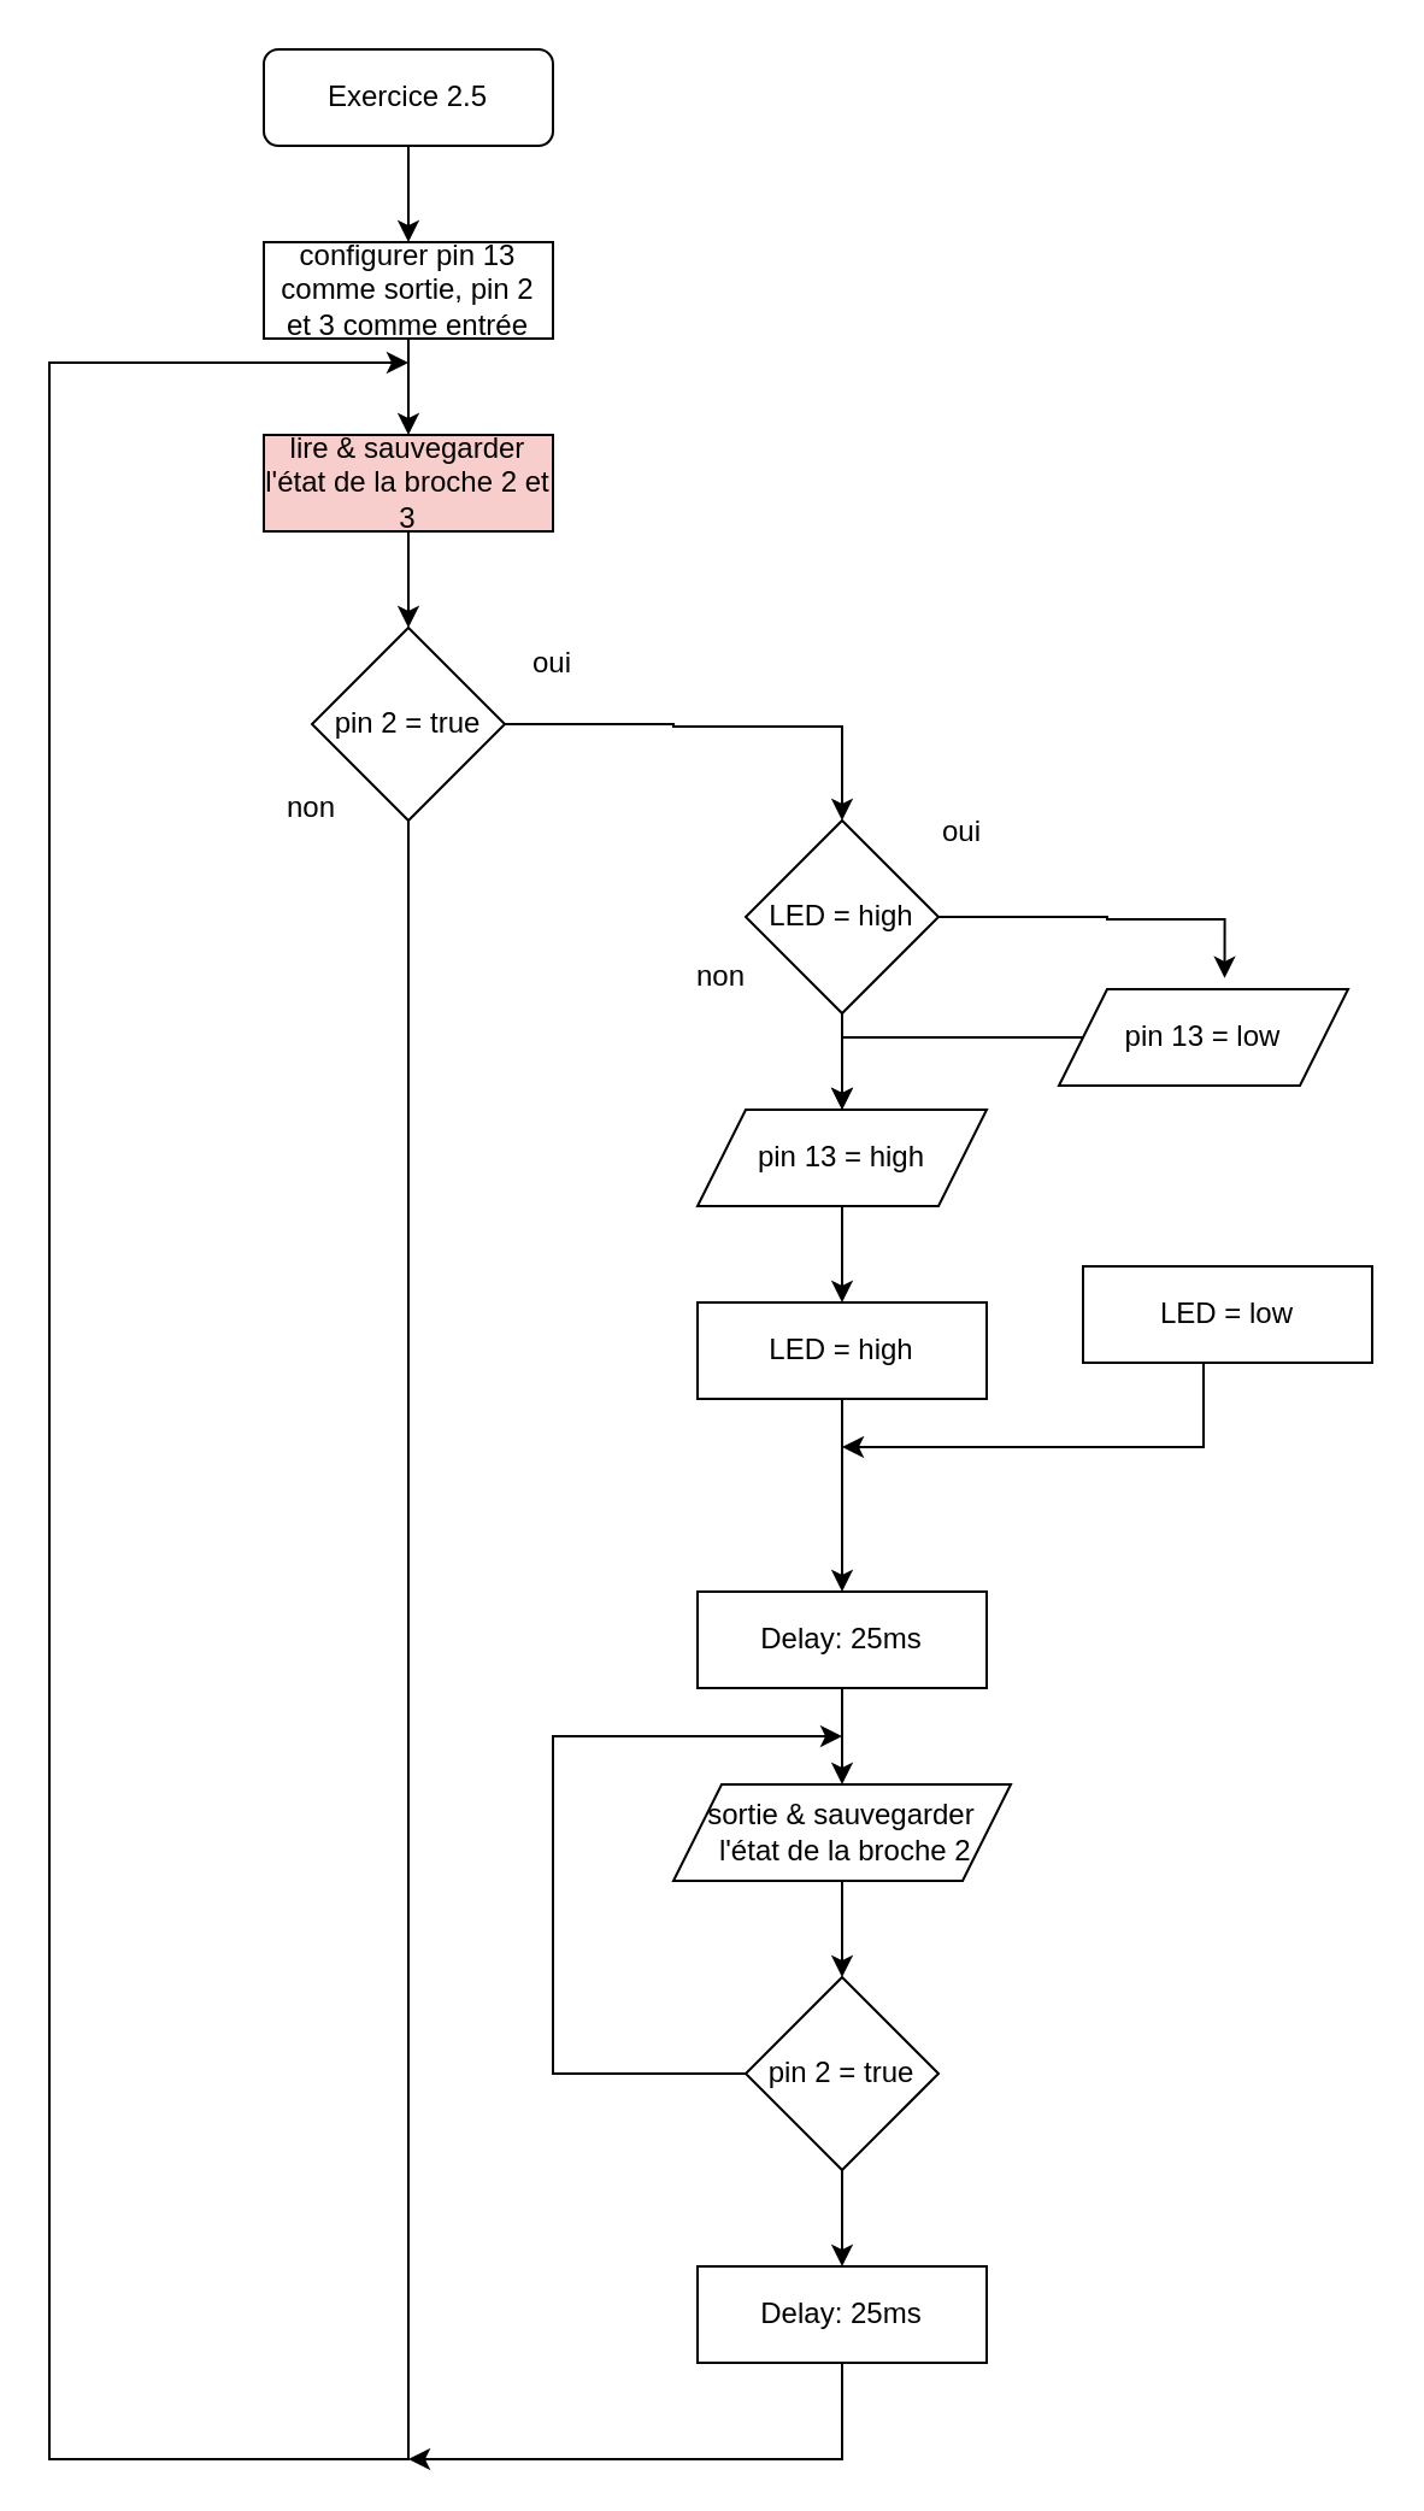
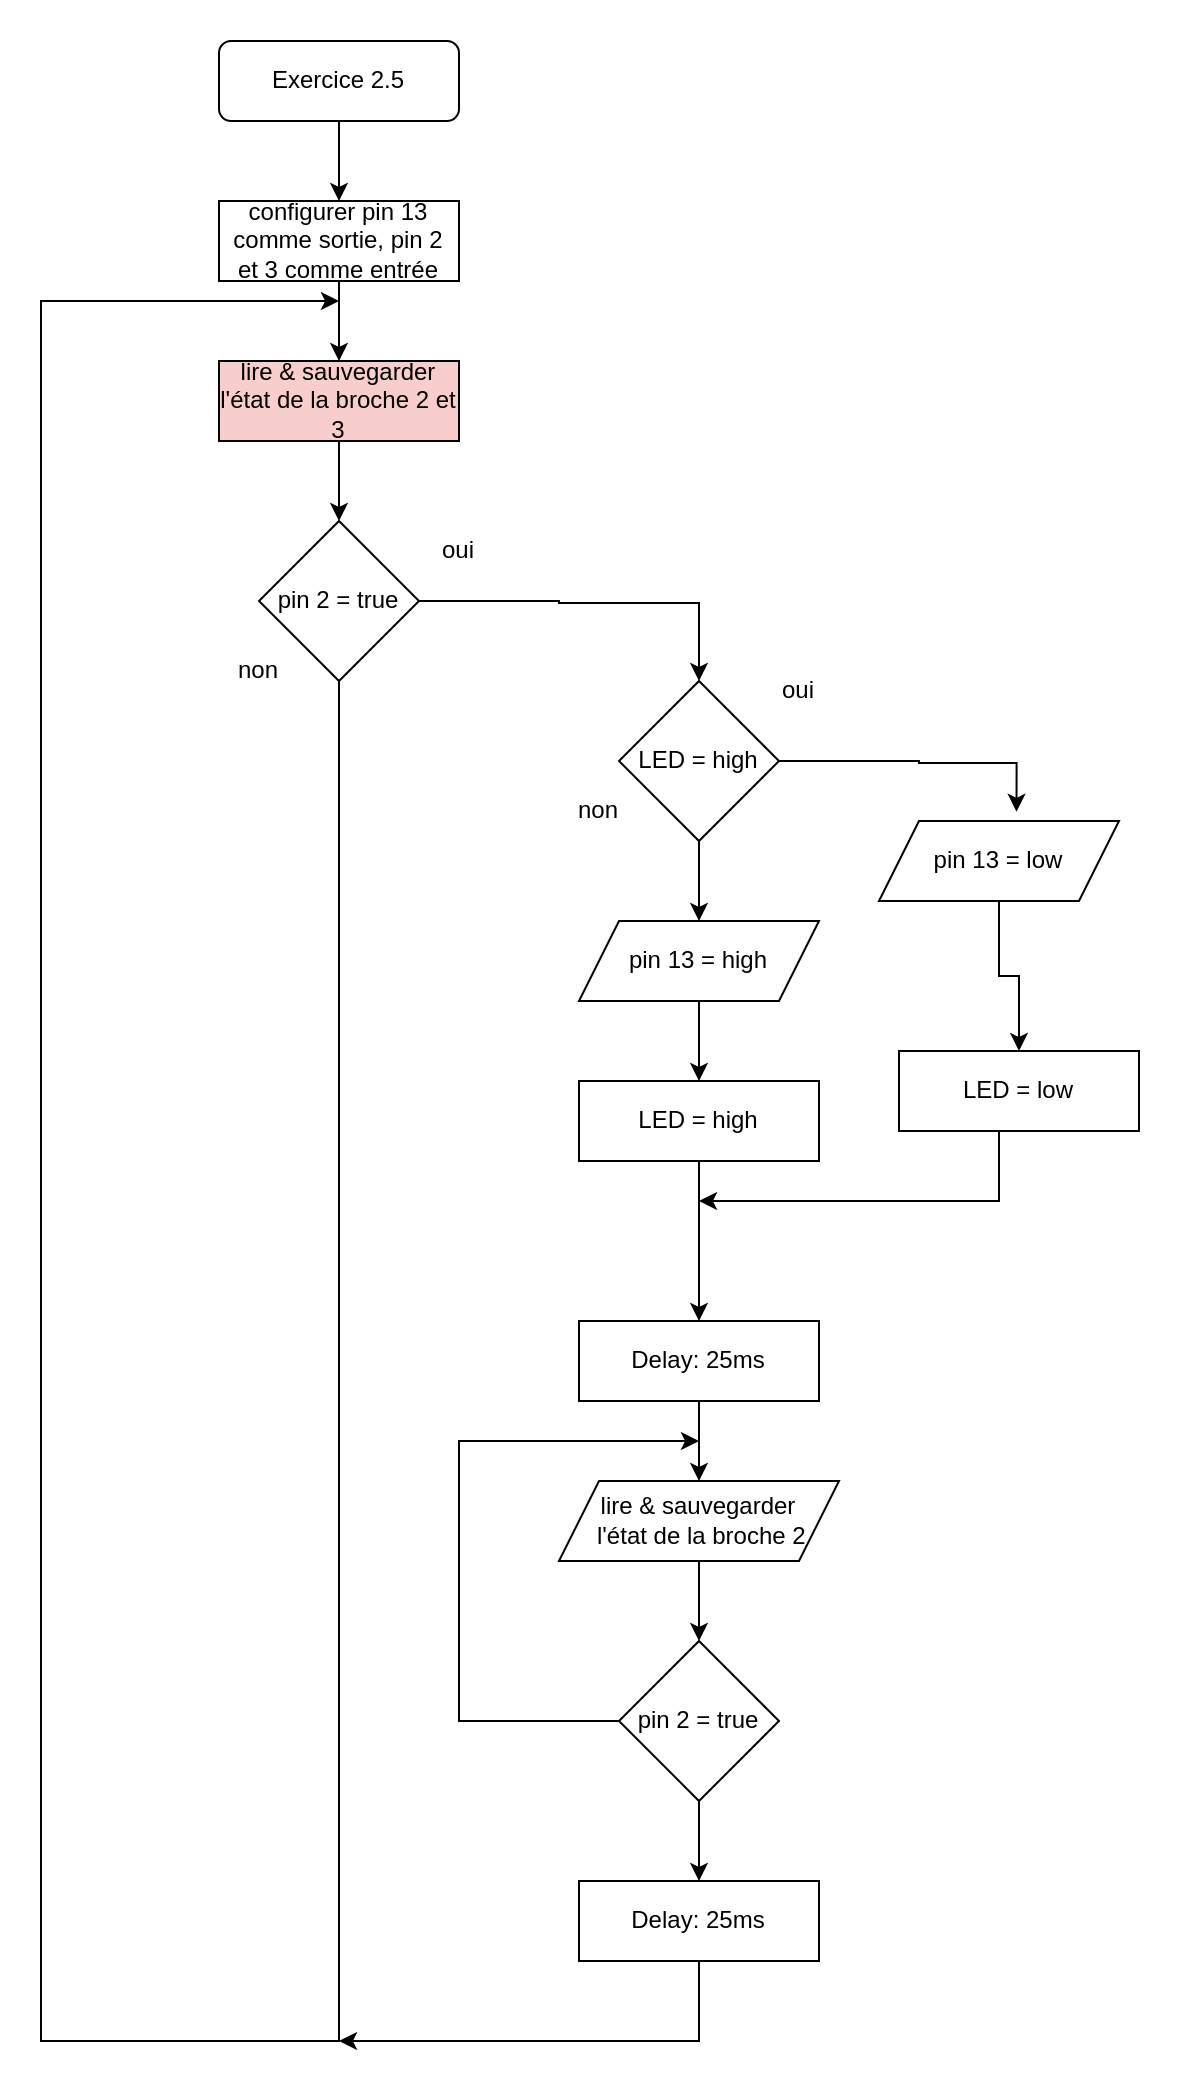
- <mxCell id="20" value="" style="edgeStyle=orthogonalEdgeStyle;rounded=0;orthogonalLoop=1;jettySize=auto;html=1;" edge="1" parent="1" source="21" target="19"><mxGeometry relative="1" as="geometry" /></mxCell>
+ <mxCell id="20" value="" style="edgeStyle=orthogonalEdgeStyle;rounded=0;orthogonalLoop=1;jettySize=auto;html=1;" edge="1" parent="1" source="21" target="25"><mxGeometry relative="1" as="geometry" /></mxCell>
- <mxCell id="27" value="sortie &amp;amp; sauvegarder&lt;br&gt;&amp;nbsp;l'état de la broche 2" style="shape=parallelogram;perimeter=parallelogramPerimeter;whiteSpace=wrap;html=1;fixedSize=1;" vertex="1" parent="1"><mxGeometry x="279" y="740" width="140" height="40" as="geometry" /></mxCell>
+ <mxCell id="27" value="lire &amp;amp; sauvegarder&lt;br&gt;&amp;nbsp;l'état de la broche 2" style="shape=parallelogram;perimeter=parallelogramPerimeter;whiteSpace=wrap;html=1;fixedSize=1;" vertex="1" parent="1"><mxGeometry x="279" y="740" width="140" height="40" as="geometry" /></mxCell>
